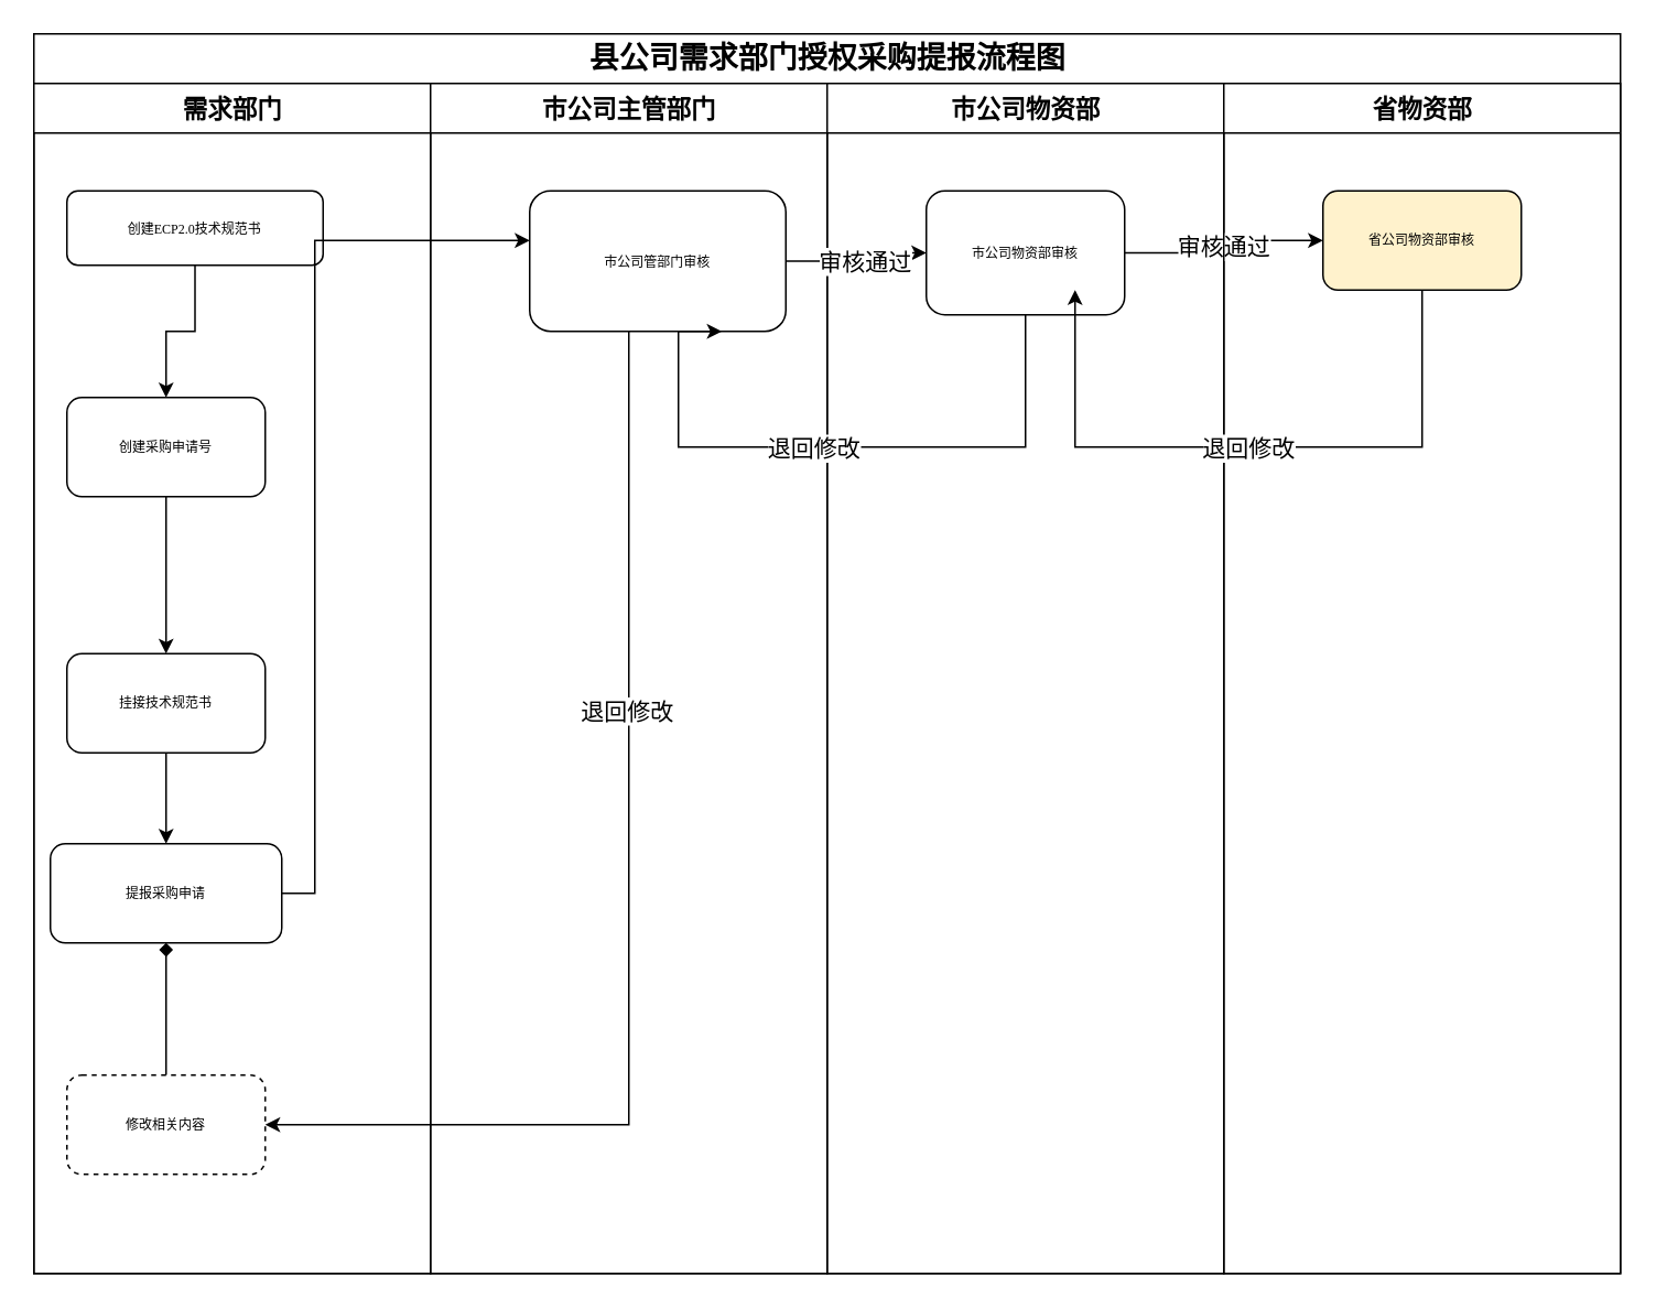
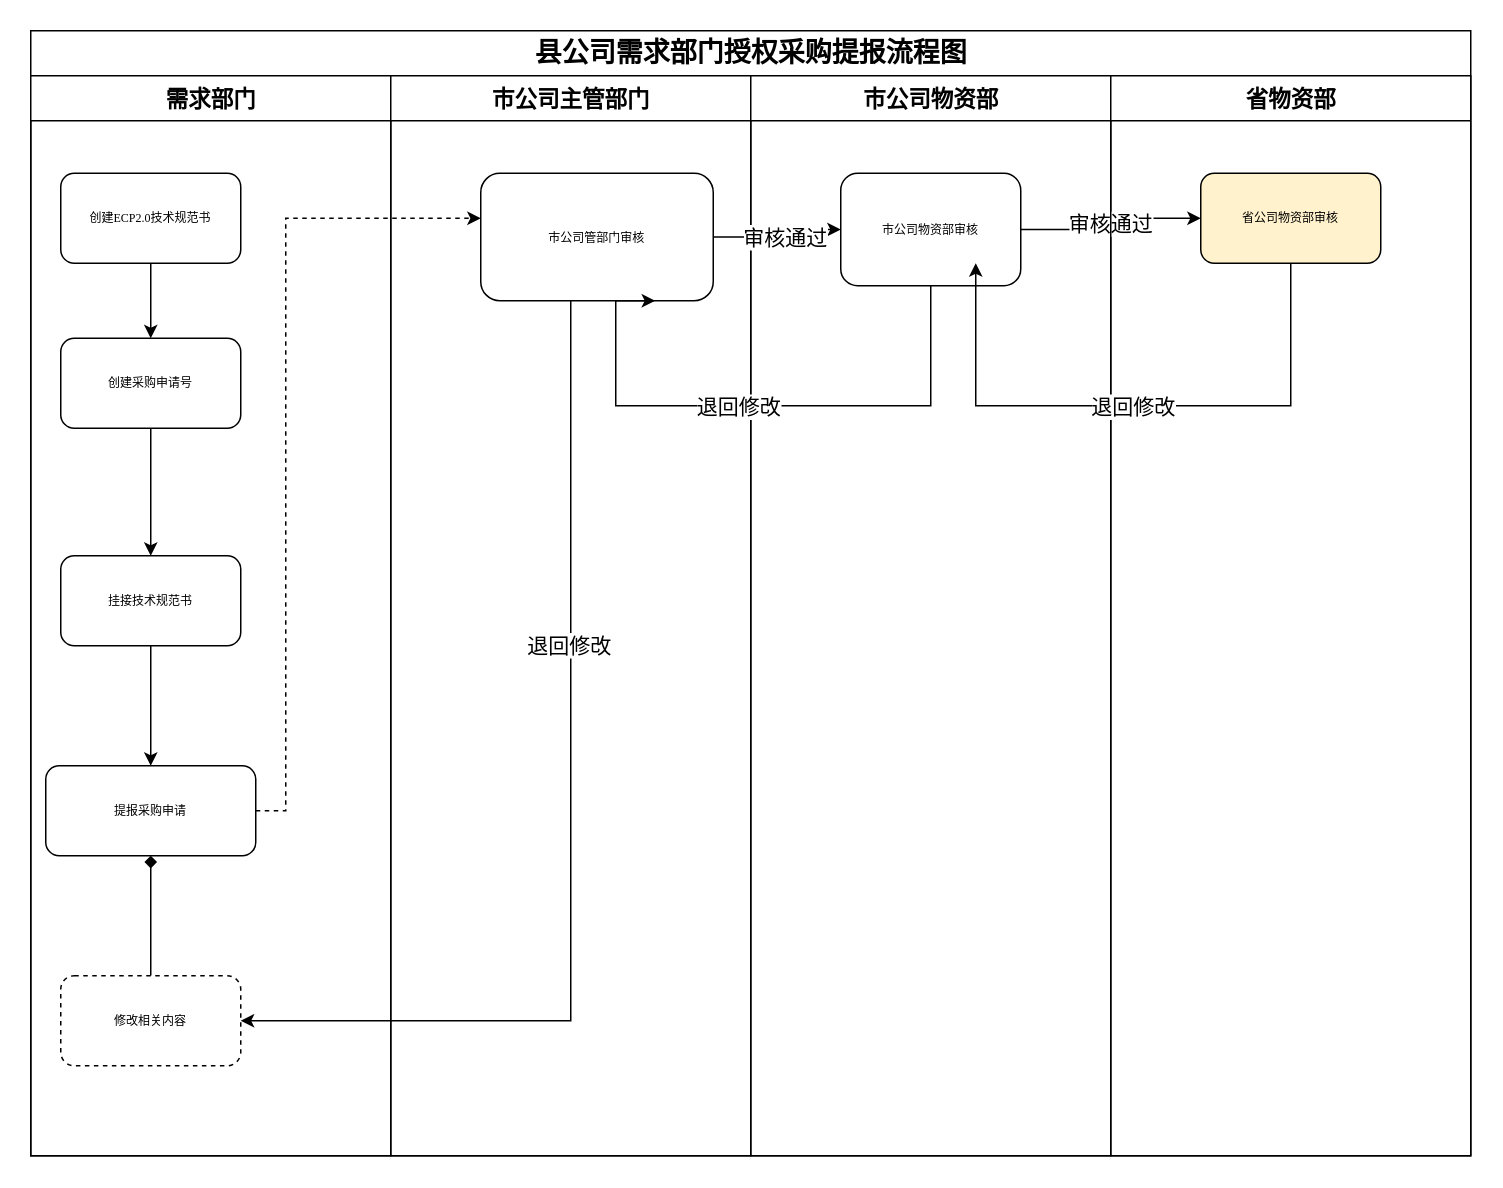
- <mxCell id="5" value="创建ECP2.0技术规范书" style="rounded=1;whiteSpace=wrap;html=1;shadow=0;labelBackgroundColor=none;strokeWidth=1;fontFamily=Verdana;fontSize=8;align=center;" parent="3" vertex="1"><mxGeometry x="20" y="65" width="155" height="45" as="geometry" /></mxCell>
+ <mxCell id="5" value="创建ECP2.0技术规范书" style="rounded=1;whiteSpace=wrap;html=1;shadow=0;labelBackgroundColor=none;strokeWidth=1;fontFamily=Verdana;fontSize=8;align=center;" parent="3" vertex="1"><mxGeometry x="20" y="65" width="120" height="60" as="geometry" /></mxCell>
- <mxCell id="7" value="创建采购申请号" style="rounded=1;whiteSpace=wrap;html=1;shadow=0;labelBackgroundColor=none;strokeWidth=1;fontFamily=Verdana;fontSize=8;align=center;" parent="3" vertex="1"><mxGeometry x="20" y="190" width="120" height="60" as="geometry" /></mxCell>
+ <mxCell id="7" value="创建采购申请号" style="rounded=1;whiteSpace=wrap;html=1;shadow=0;labelBackgroundColor=none;strokeWidth=1;fontFamily=Verdana;fontSize=8;align=center;" parent="3" vertex="1"><mxGeometry x="20" y="175" width="120" height="60" as="geometry" /></mxCell>
- <mxCell id="22" value="" style="edgeStyle=orthogonalEdgeStyle;rounded=0;orthogonalLoop=1;jettySize=auto;html=1;fontSize=18;" edge="1" parent="1" source="23" target="10"><mxGeometry relative="1" as="geometry"><Array as="points"><mxPoint x="190" y="540" /><mxPoint x="190" y="145" /></Array></mxGeometry></mxCell>
+ <mxCell id="22" value="" style="edgeStyle=orthogonalEdgeStyle;rounded=0;orthogonalLoop=1;jettySize=auto;html=1;fontSize=18;dashed=1;" edge="1" parent="1" source="23" target="10"><mxGeometry relative="1" as="geometry"><Array as="points"><mxPoint x="190" y="540" /><mxPoint x="190" y="145" /></Array></mxGeometry></mxCell>
- <mxCell id="8" value="挂接技术规范书" style="rounded=1;whiteSpace=wrap;html=1;shadow=0;labelBackgroundColor=none;strokeWidth=1;fontFamily=Verdana;fontSize=8;align=center;" vertex="1" parent="3"><mxGeometry x="20" y="345" width="120" height="60" as="geometry" /></mxCell>
+ <mxCell id="8" value="挂接技术规范书" style="rounded=1;whiteSpace=wrap;html=1;shadow=0;labelBackgroundColor=none;strokeWidth=1;fontFamily=Verdana;fontSize=8;align=center;" vertex="1" parent="3"><mxGeometry x="20" y="320" width="120" height="60" as="geometry" /></mxCell>
